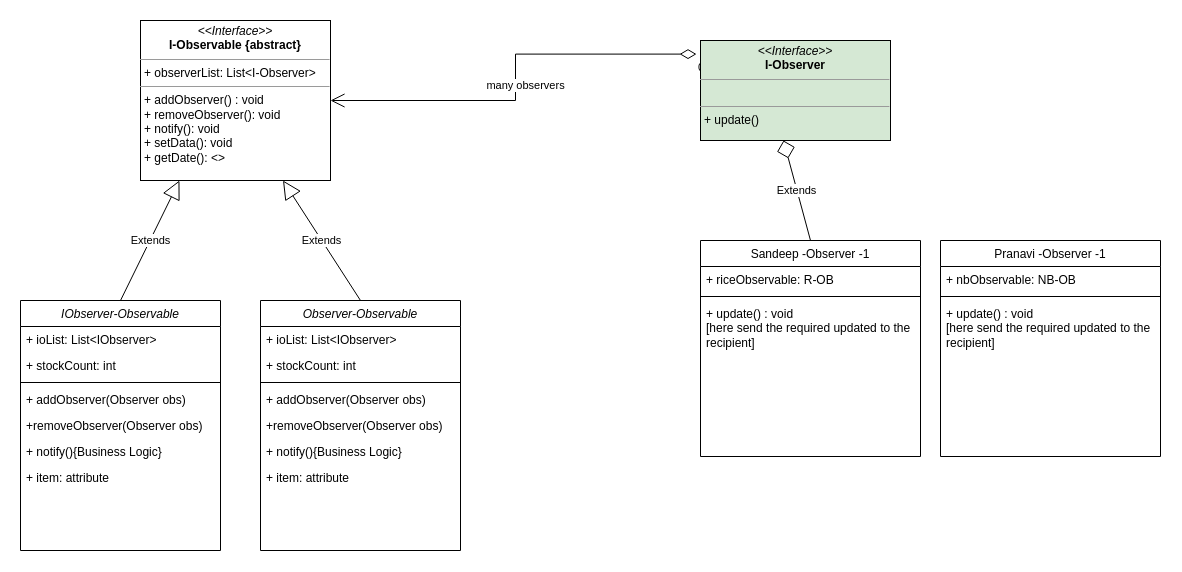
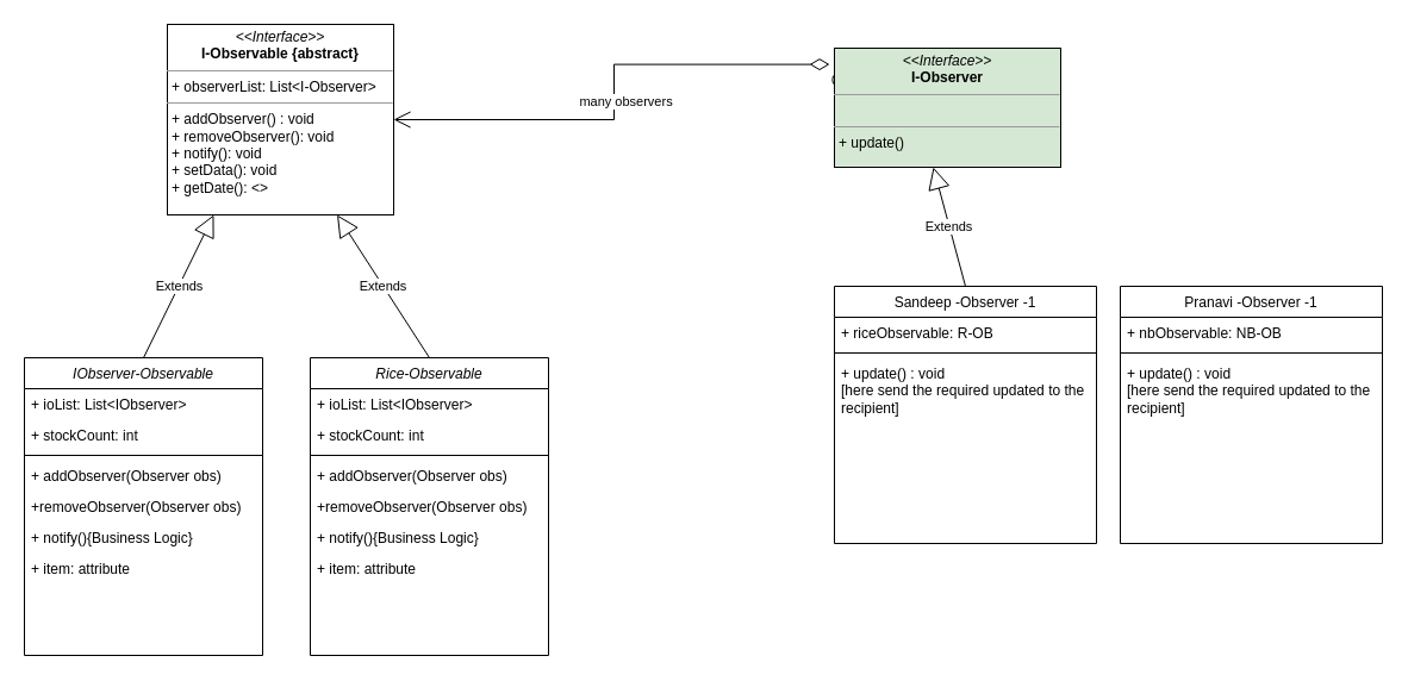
- <mxCell id="20" value="Extends" style="endArrow=diamond;endSize=16;endFill=0;html=1;rounded=0;entryX=0.437;entryY=1;entryDx=0;entryDy=0;exitX=0.5;exitY=0;exitDx=0;exitDy=0;entryPerimeter=0;" edge="1" parent="1" source="10" target="18"><mxGeometry width="160" relative="1" as="geometry"><mxPoint x="794.5" y="288" as="sourcePoint" /><mxPoint x="794.5" y="180" as="targetPoint" /></mxGeometry></mxCell>
+ <mxCell id="20" value="Extends" style="endArrow=block;endSize=16;endFill=0;html=1;rounded=0;entryX=0.437;entryY=1;entryDx=0;entryDy=0;exitX=0.5;exitY=0;exitDx=0;exitDy=0;entryPerimeter=0;" edge="1" parent="1" source="10" target="18"><mxGeometry width="160" relative="1" as="geometry"><mxPoint x="794.5" y="288" as="sourcePoint" /><mxPoint x="794.5" y="180" as="targetPoint" /></mxGeometry></mxCell>
- <mxCell id="2" value="Observer-Observable&#10;&#10;" style="swimlane;fontStyle=2;align=center;verticalAlign=top;childLayout=stackLayout;horizontal=1;startSize=26;horizontalStack=0;resizeParent=1;resizeLast=0;collapsible=1;marginBottom=0;rounded=0;shadow=0;strokeWidth=1;" parent="1" vertex="1"><mxGeometry x="260" y="300" width="200" height="250" as="geometry"><mxRectangle x="200" y="100" width="160" height="26" as="alternateBounds" /></mxGeometry></mxCell>
+ <mxCell id="2" value="Rice-Observable&#10;&#10;" style="swimlane;fontStyle=2;align=center;verticalAlign=top;childLayout=stackLayout;horizontal=1;startSize=26;horizontalStack=0;resizeParent=1;resizeLast=0;collapsible=1;marginBottom=0;rounded=0;shadow=0;strokeWidth=1;" parent="1" vertex="1"><mxGeometry x="260" y="300" width="200" height="250" as="geometry"><mxRectangle x="200" y="100" width="160" height="26" as="alternateBounds" /></mxGeometry></mxCell>
